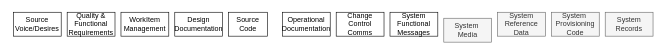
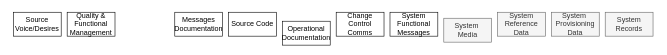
- <mxCell id="3" value="Quality &amp;amp; Functional Requirements" style="rounded=0;whiteSpace=wrap;html=1;" vertex="1" parent="1"><mxGeometry x="110" y="20" width="80" height="40" as="geometry" /></mxCell>
+ <mxCell id="3" value="Quality &amp;amp; Functional Management" style="rounded=0;whiteSpace=wrap;html=1;" vertex="1" parent="1"><mxGeometry x="110" y="20" width="80" height="40" as="geometry" /></mxCell>
- <mxCell id="4" value="WorkItem Management" style="rounded=0;whiteSpace=wrap;html=1;" vertex="1" parent="1"><mxGeometry x="200" y="20" width="80" height="40" as="geometry" /></mxCell>
- <mxCell id="5" value="Design Documentation" style="rounded=0;whiteSpace=wrap;html=1;" vertex="1" parent="1"><mxGeometry x="290" y="20" width="80" height="40" as="geometry" /></mxCell>
+ <mxCell id="5" value="Messages Documentation" style="rounded=0;whiteSpace=wrap;html=1;" vertex="1" parent="1"><mxGeometry x="290" y="20" width="80" height="40" as="geometry" /></mxCell>
- <mxCell id="11" value="Source Code" style="rounded=0;whiteSpace=wrap;html=1;" vertex="1" parent="1"><mxGeometry x="380" y="20" width="65" height="40" as="geometry" /></mxCell>
+ <mxCell id="11" value="Source Code" style="rounded=0;whiteSpace=wrap;html=1;" vertex="1" parent="1"><mxGeometry x="380" y="20" width="80" height="40" as="geometry" /></mxCell>
- <mxCell id="6" value="Operational Documentation" style="rounded=0;whiteSpace=wrap;html=1;" vertex="1" parent="1"><mxGeometry x="470" y="20" width="80" height="40" as="geometry" /></mxCell>
+ <mxCell id="6" value="Operational Documentation" style="rounded=0;whiteSpace=wrap;html=1;" vertex="1" parent="1"><mxGeometry x="470" y="35" width="80" height="40" as="geometry" /></mxCell>
- <mxCell id="7" value="System&amp;nbsp;&lt;br&gt;Provisioning Code" style="rounded=0;whiteSpace=wrap;html=1;fillColor=#f5f5f5;fontColor=#333333;strokeColor=#666666;" vertex="1" parent="1"><mxGeometry x="920" y="20" width="80" height="40" as="geometry" /></mxCell>
+ <mxCell id="7" value="System&amp;nbsp;&lt;br&gt;Provisioning Data" style="rounded=0;whiteSpace=wrap;html=1;fillColor=#f5f5f5;fontColor=#333333;strokeColor=#666666;" vertex="1" parent="1"><mxGeometry x="920" y="20" width="80" height="40" as="geometry" /></mxCell>
